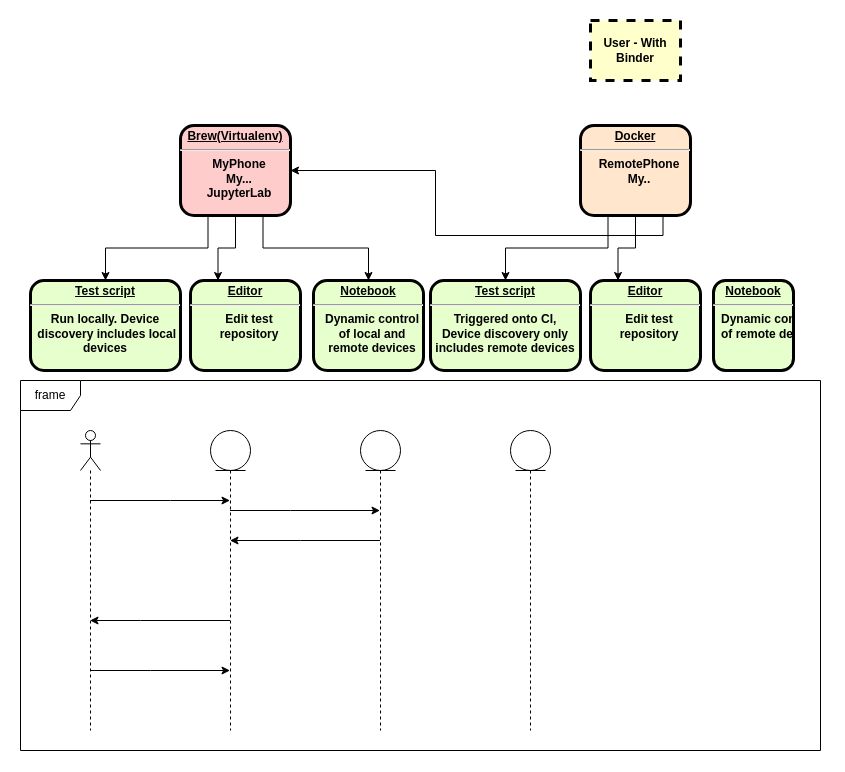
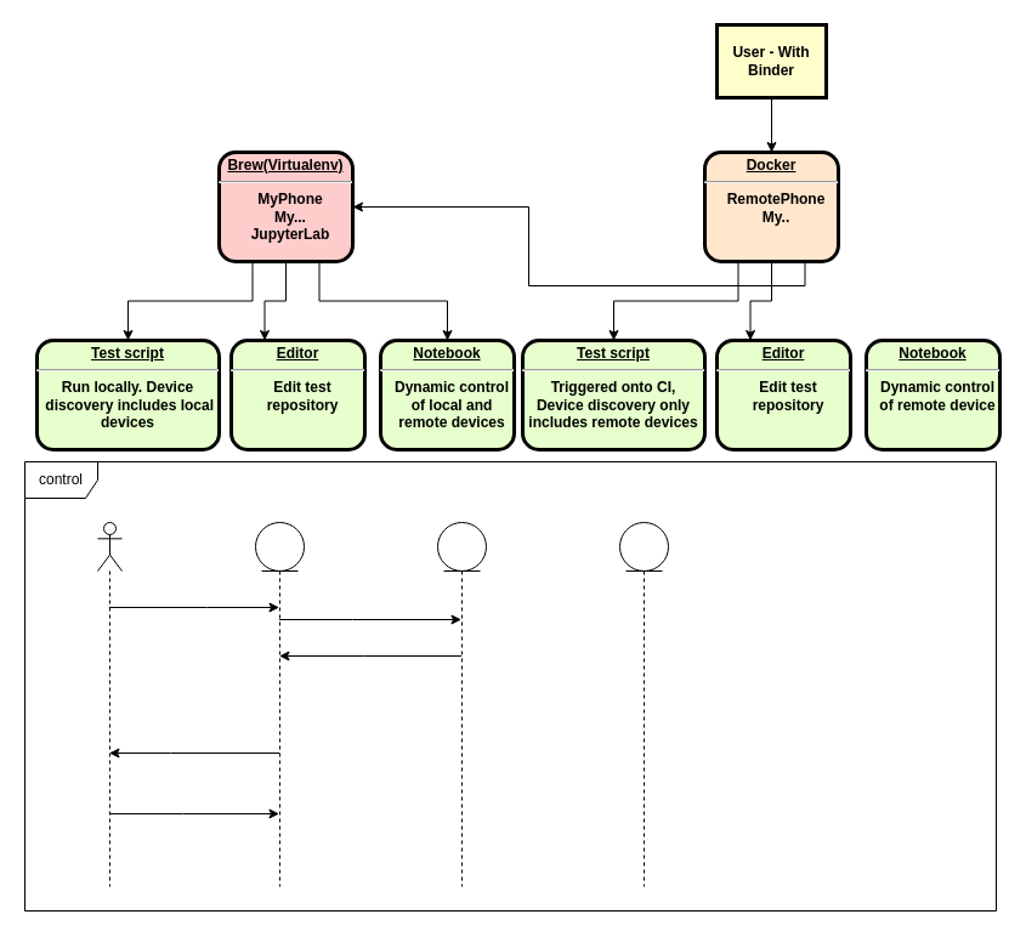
- <mxCell id="11" value="User - With Binder" style="whiteSpace=wrap;align=center;verticalAlign=middle;fontStyle=1;strokeWidth=3;fillColor=#FFFFCC;dashed=1;" parent="1" vertex="1"><mxGeometry x="590" y="20" width="90" height="60" as="geometry" /></mxCell>
+ <mxCell id="11" value="User - With Binder" style="whiteSpace=wrap;align=center;verticalAlign=middle;fontStyle=1;strokeWidth=3;fillColor=#FFFFCC" parent="1" vertex="1"><mxGeometry x="590" y="20" width="90" height="60" as="geometry" /></mxCell>
+ <mxCell id="10" value="" style="edgeStyle=orthogonalEdgeStyle;rounded=0;orthogonalLoop=1;jettySize=auto;html=1;" parent="1" source="11" target="16" edge="1"><mxGeometry relative="1" as="geometry"><mxPoint x="505" y="180" as="targetPoint" /></mxGeometry></mxCell>
- <mxCell id="18" value="&lt;p style=&quot;margin: 0px ; margin-top: 4px ; text-align: center ; text-decoration: underline&quot;&gt;&lt;strong&gt;Notebook&lt;br&gt;&lt;/strong&gt;&lt;/p&gt;&lt;hr&gt;&lt;p style=&quot;margin: 0px ; margin-left: 8px&quot;&gt;Dynamic control&lt;/p&gt;&lt;p style=&quot;margin: 0px ; margin-left: 8px&quot;&gt;of remote device&lt;/p&gt;" style="verticalAlign=middle;align=center;overflow=fill;fontSize=12;fontFamily=Helvetica;html=1;rounded=1;fontStyle=1;strokeWidth=3;fillColor=#E6FFCC" parent="1" vertex="1"><mxGeometry x="713" y="280" width="80" height="90" as="geometry" /></mxCell>
+ <mxCell id="18" value="&lt;p style=&quot;margin: 0px ; margin-top: 4px ; text-align: center ; text-decoration: underline&quot;&gt;&lt;strong&gt;Notebook&lt;br&gt;&lt;/strong&gt;&lt;/p&gt;&lt;hr&gt;&lt;p style=&quot;margin: 0px ; margin-left: 8px&quot;&gt;Dynamic control&lt;/p&gt;&lt;p style=&quot;margin: 0px ; margin-left: 8px&quot;&gt;of remote device&lt;/p&gt;" style="verticalAlign=middle;align=center;overflow=fill;fontSize=12;fontFamily=Helvetica;html=1;rounded=1;fontStyle=1;strokeWidth=3;fillColor=#E6FFCC" parent="1" vertex="1"><mxGeometry x="713" y="280" width="110" height="90" as="geometry" /></mxCell>
- <mxCell id="2" value="frame" style="shape=umlFrame;whiteSpace=wrap;html=1;" vertex="1" parent="1"><mxGeometry x="20" y="380" width="800" height="370" as="geometry" /></mxCell>
+ <mxCell id="2" value="control" style="shape=umlFrame;whiteSpace=wrap;html=1;" vertex="1" parent="1"><mxGeometry x="20" y="380" width="800" height="370" as="geometry" /></mxCell>
